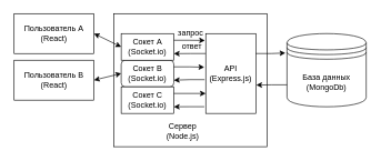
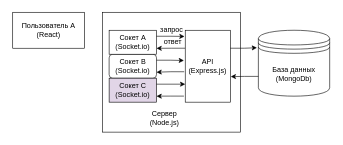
- <mxCell id="21" value="" style="endArrow=classic;html=1;rounded=0;exitX=1;exitY=0.5;exitDx=0;exitDy=0;entryX=0;entryY=0.5;entryDx=0;entryDy=0;startArrow=classic;startFill=1;" edge="1" parent="1" source="2" target="9"><mxGeometry width="50" height="50" relative="1" as="geometry"><mxPoint x="210" y="190" as="sourcePoint" /><mxPoint x="260" y="140" as="targetPoint" /></mxGeometry></mxCell>
- <mxCell id="22" value="" style="endArrow=classic;html=1;rounded=0;exitX=1;exitY=0.5;exitDx=0;exitDy=0;entryX=0;entryY=0.5;entryDx=0;entryDy=0;startArrow=classic;startFill=1;" edge="1" parent="1" source="3" target="8"><mxGeometry width="50" height="50" relative="1" as="geometry"><mxPoint x="150" y="60" as="sourcePoint" /><mxPoint x="191" y="80" as="targetPoint" /></mxGeometry></mxCell>
- <mxCell id="3" value="Пользователь В (React)" style="rounded=0;whiteSpace=wrap;html=1;" vertex="1" parent="1"><mxGeometry x="20" y="90" width="120" height="60" as="geometry" /></mxCell>
- <mxCell id="10" value="Сокет C (Socket.io)" style="rounded=0;whiteSpace=wrap;html=1;" vertex="1" parent="7"><mxGeometry y="80.0" width="79.1" height="40.0" as="geometry" /></mxCell>
+ <mxCell id="10" value="Сокет C (Socket.io)" style="rounded=0;whiteSpace=wrap;html=1;fillColor=#e1d5e7;" vertex="1" parent="7"><mxGeometry y="80.0" width="79.1" height="40.0" as="geometry" /></mxCell>
